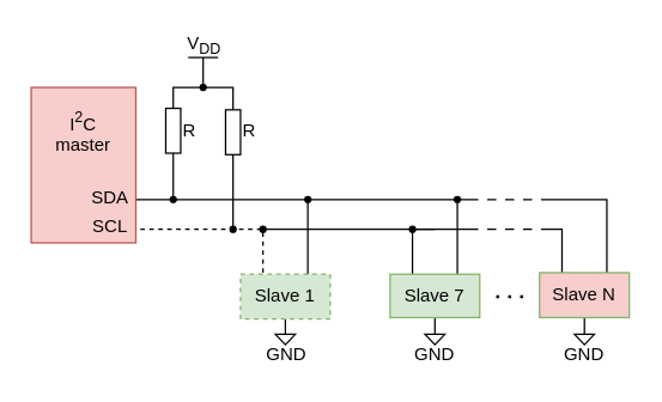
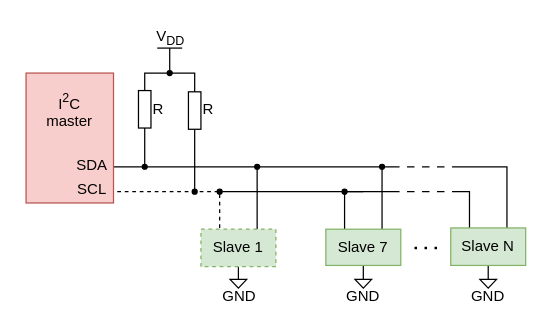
- <mxCell id="14" value="Slave N" style="whiteSpace=wrap;html=1;fillColor=#f8cecc;strokeColor=#82b366;" parent="1" vertex="1"><mxGeometry x="360" y="182" width="60" height="30" as="geometry" /></mxCell>
+ <mxCell id="14" value="Slave N" style="whiteSpace=wrap;html=1;fillColor=#d5e8d4;strokeColor=#82b366;" parent="1" vertex="1"><mxGeometry x="360" y="182" width="60" height="30" as="geometry" /></mxCell>
